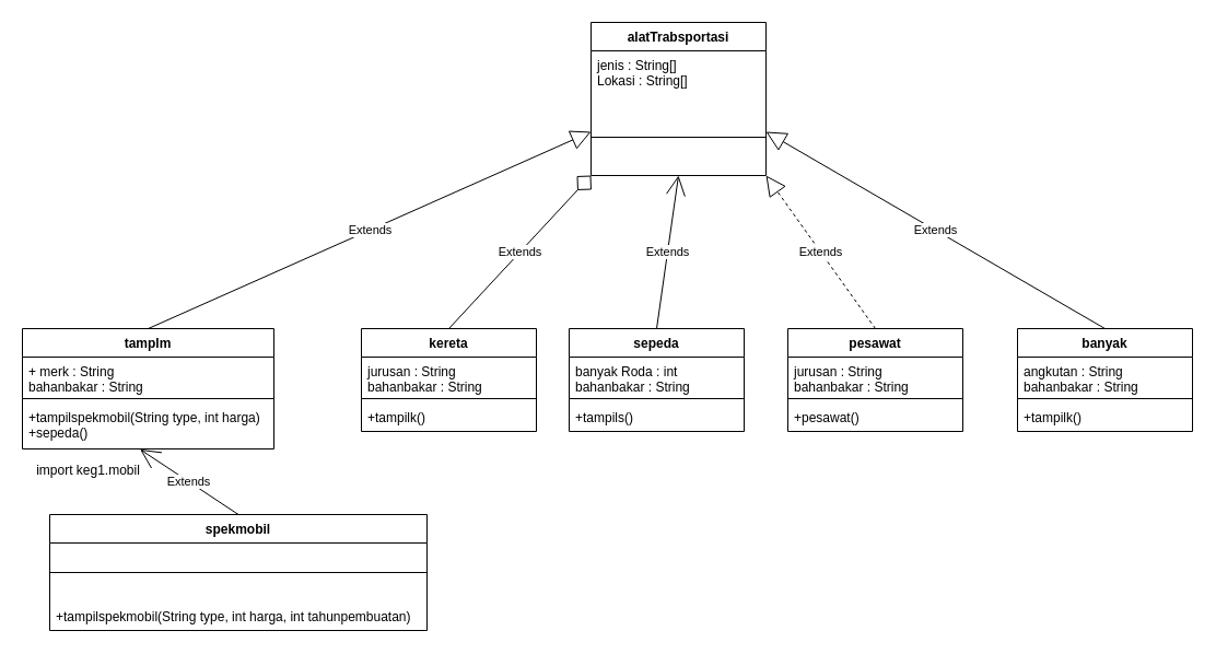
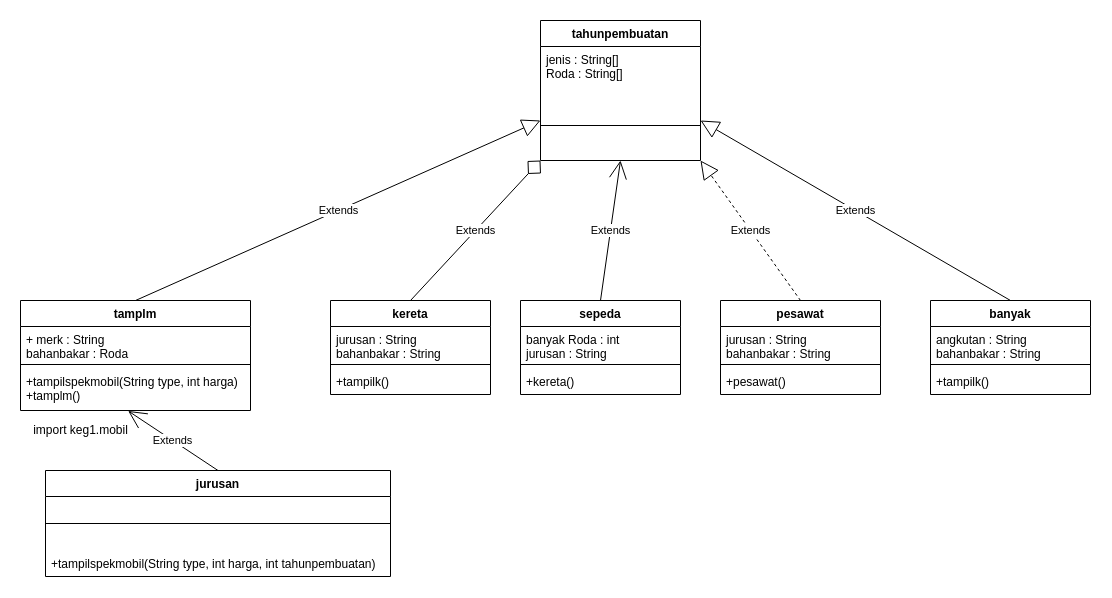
- <mxCell id="2" value="alatTrabsportasi" style="swimlane;fontStyle=1;align=center;verticalAlign=top;childLayout=stackLayout;horizontal=1;startSize=26;horizontalStack=0;resizeParent=1;resizeParentMax=0;resizeLast=0;collapsible=1;marginBottom=0;" parent="1" vertex="1"><mxGeometry x="540" y="20" width="160" height="140" as="geometry" /></mxCell>
+ <mxCell id="2" value="tahunpembuatan" style="swimlane;fontStyle=1;align=center;verticalAlign=top;childLayout=stackLayout;horizontal=1;startSize=26;horizontalStack=0;resizeParent=1;resizeParentMax=0;resizeLast=0;collapsible=1;marginBottom=0;" parent="1" vertex="1"><mxGeometry x="540" y="20" width="160" height="140" as="geometry" /></mxCell>
- <mxCell id="3" value="jenis : String[]&#10;Lokasi : String[]" style="text;strokeColor=none;fillColor=none;align=left;verticalAlign=top;spacingLeft=4;spacingRight=4;overflow=hidden;rotatable=0;points=[[0,0.5],[1,0.5]];portConstraint=eastwest;" parent="2" vertex="1"><mxGeometry y="26" width="160" height="44" as="geometry" /></mxCell>
+ <mxCell id="3" value="jenis : String[]&#10;Roda : String[]" style="text;strokeColor=none;fillColor=none;align=left;verticalAlign=top;spacingLeft=4;spacingRight=4;overflow=hidden;rotatable=0;points=[[0,0.5],[1,0.5]];portConstraint=eastwest;" parent="2" vertex="1"><mxGeometry y="26" width="160" height="44" as="geometry" /></mxCell>
- <mxCell id="6" value="+ merk : String&#10;bahanbakar : String" style="text;strokeColor=none;fillColor=none;align=left;verticalAlign=top;spacingLeft=4;spacingRight=4;overflow=hidden;rotatable=0;points=[[0,0.5],[1,0.5]];portConstraint=eastwest;" parent="5" vertex="1"><mxGeometry y="26" width="230" height="34" as="geometry" /></mxCell>
+ <mxCell id="6" value="+ merk : String&#10;bahanbakar : Roda" style="text;strokeColor=none;fillColor=none;align=left;verticalAlign=top;spacingLeft=4;spacingRight=4;overflow=hidden;rotatable=0;points=[[0,0.5],[1,0.5]];portConstraint=eastwest;" parent="5" vertex="1"><mxGeometry y="26" width="230" height="34" as="geometry" /></mxCell>
- <mxCell id="14" value="banyak Roda : int&#10;bahanbakar : String" style="text;strokeColor=none;fillColor=none;align=left;verticalAlign=top;spacingLeft=4;spacingRight=4;overflow=hidden;rotatable=0;points=[[0,0.5],[1,0.5]];portConstraint=eastwest;" vertex="1" parent="13"><mxGeometry y="26" width="160" height="34" as="geometry" /></mxCell>
+ <mxCell id="14" value="banyak Roda : int&#10;jurusan : String" style="text;strokeColor=none;fillColor=none;align=left;verticalAlign=top;spacingLeft=4;spacingRight=4;overflow=hidden;rotatable=0;points=[[0,0.5],[1,0.5]];portConstraint=eastwest;" vertex="1" parent="13"><mxGeometry y="26" width="160" height="34" as="geometry" /></mxCell>
- <mxCell id="8" value="+tampilspekmobil(String type, int harga)&#10;+sepeda()" style="text;strokeColor=none;fillColor=none;align=left;verticalAlign=top;spacingLeft=4;spacingRight=4;overflow=hidden;rotatable=0;points=[[0,0.5],[1,0.5]];portConstraint=eastwest;" parent="5" vertex="1"><mxGeometry y="68" width="230" height="42" as="geometry" /></mxCell>
+ <mxCell id="8" value="+tampilspekmobil(String type, int harga)&#10;+tamplm()" style="text;strokeColor=none;fillColor=none;align=left;verticalAlign=top;spacingLeft=4;spacingRight=4;overflow=hidden;rotatable=0;points=[[0,0.5],[1,0.5]];portConstraint=eastwest;" parent="5" vertex="1"><mxGeometry y="68" width="230" height="42" as="geometry" /></mxCell>
- <mxCell id="16" value="+tampils()" style="text;strokeColor=none;fillColor=none;align=left;verticalAlign=top;spacingLeft=4;spacingRight=4;overflow=hidden;rotatable=0;points=[[0,0.5],[1,0.5]];portConstraint=eastwest;" vertex="1" parent="13"><mxGeometry y="68" width="160" height="26" as="geometry" /></mxCell>
+ <mxCell id="16" value="+kereta()" style="text;strokeColor=none;fillColor=none;align=left;verticalAlign=top;spacingLeft=4;spacingRight=4;overflow=hidden;rotatable=0;points=[[0,0.5],[1,0.5]];portConstraint=eastwest;" vertex="1" parent="13"><mxGeometry y="68" width="160" height="26" as="geometry" /></mxCell>
- <mxCell id="25" value="spekmobil" style="swimlane;fontStyle=1;align=center;verticalAlign=top;childLayout=stackLayout;horizontal=1;startSize=26;horizontalStack=0;resizeParent=1;resizeParentMax=0;resizeLast=0;collapsible=1;marginBottom=0;" vertex="1" parent="1"><mxGeometry x="45" y="470" width="345" height="106" as="geometry" /></mxCell>
+ <mxCell id="25" value="jurusan" style="swimlane;fontStyle=1;align=center;verticalAlign=top;childLayout=stackLayout;horizontal=1;startSize=26;horizontalStack=0;resizeParent=1;resizeParentMax=0;resizeLast=0;collapsible=1;marginBottom=0;" vertex="1" parent="1"><mxGeometry x="45" y="470" width="345" height="106" as="geometry" /></mxCell>
